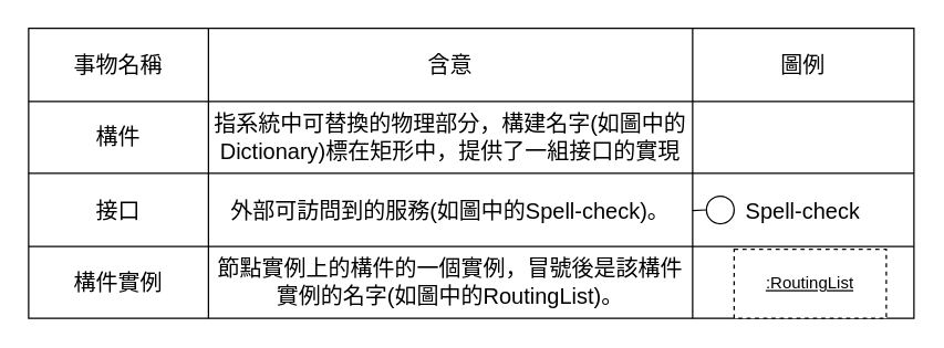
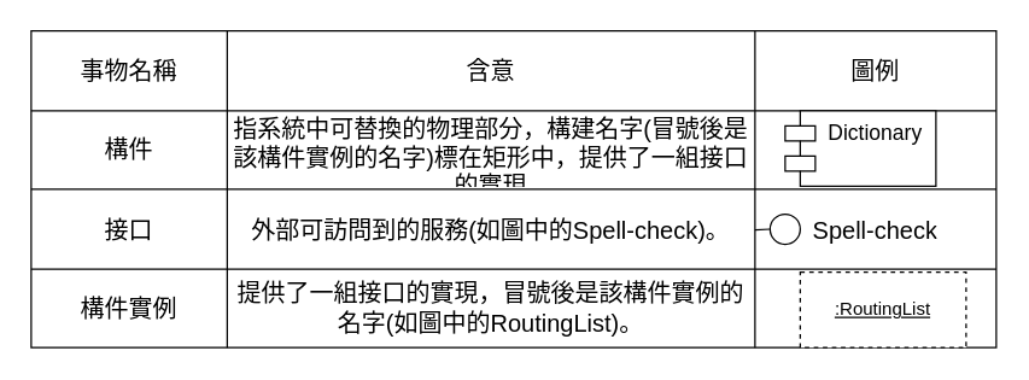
+ <mxCell id="19" value="&lt;font style=&quot;font-size: 14px;&quot;&gt;Dictionary&lt;/font&gt;" style="shape=module;align=center;spacingLeft=20;align=center;verticalAlign=top;whiteSpace=wrap;html=1;" vertex="1" parent="1"><mxGeometry x="520" y="73" width="100" height="50" as="geometry" /></mxCell>
- <mxCell id="9" value="指系統中可替換的物理部分，構建名字(如圖中的Dictionary)標在矩形中，提供了一組接口的實現" style="shape=partialRectangle;html=1;whiteSpace=wrap;connectable=0;strokeColor=inherit;overflow=hidden;fillColor=none;top=0;left=0;bottom=0;right=0;pointerEvents=1;fontSize=16;" vertex="1" parent="7"><mxGeometry x="130" width="350" height="52" as="geometry"><mxRectangle width="350" height="52" as="alternateBounds" /></mxGeometry></mxCell>
+ <mxCell id="9" value="指系統中可替換的物理部分，構建名字(冒號後是該構件實例的名字)標在矩形中，提供了一組接口的實現" style="shape=partialRectangle;html=1;whiteSpace=wrap;connectable=0;strokeColor=inherit;overflow=hidden;fillColor=none;top=0;left=0;bottom=0;right=0;pointerEvents=1;fontSize=16;" vertex="1" parent="7"><mxGeometry x="130" width="350" height="52" as="geometry"><mxRectangle width="350" height="52" as="alternateBounds" /></mxGeometry></mxCell>
- <mxCell id="17" value="節點實例上的構件的一個實例，冒號後是該構件實例的名字(如圖中的RoutingList)。" style="shape=partialRectangle;html=1;whiteSpace=wrap;connectable=0;strokeColor=inherit;overflow=hidden;fillColor=none;top=0;left=0;bottom=0;right=0;pointerEvents=1;fontSize=16;" vertex="1" parent="15"><mxGeometry x="130" width="350" height="52" as="geometry"><mxRectangle width="350" height="52" as="alternateBounds" /></mxGeometry></mxCell>
+ <mxCell id="17" value="提供了一組接口的實現，冒號後是該構件實例的名字(如圖中的RoutingList)。" style="shape=partialRectangle;html=1;whiteSpace=wrap;connectable=0;strokeColor=inherit;overflow=hidden;fillColor=none;top=0;left=0;bottom=0;right=0;pointerEvents=1;fontSize=16;" vertex="1" parent="15"><mxGeometry x="130" width="350" height="52" as="geometry"><mxRectangle width="350" height="52" as="alternateBounds" /></mxGeometry></mxCell>
